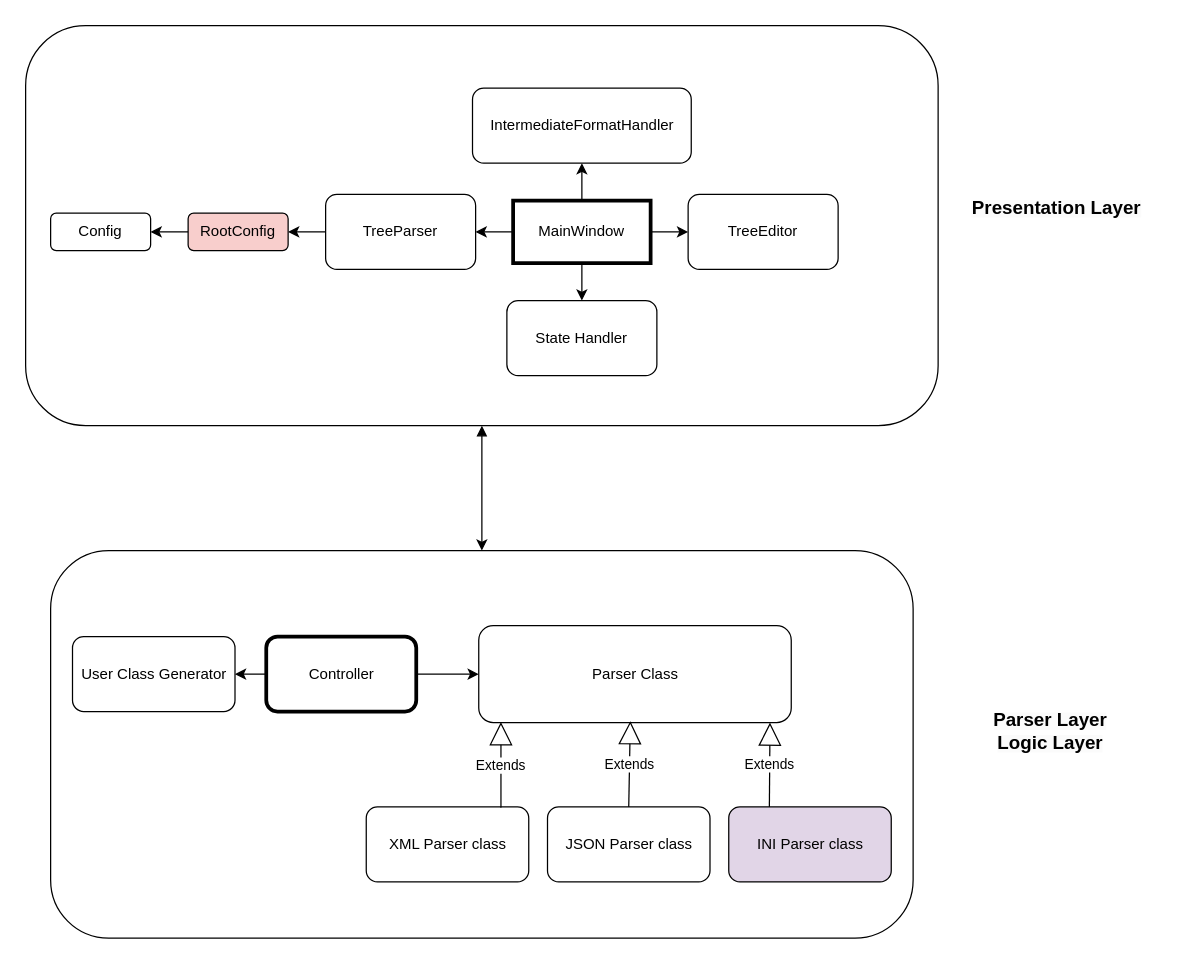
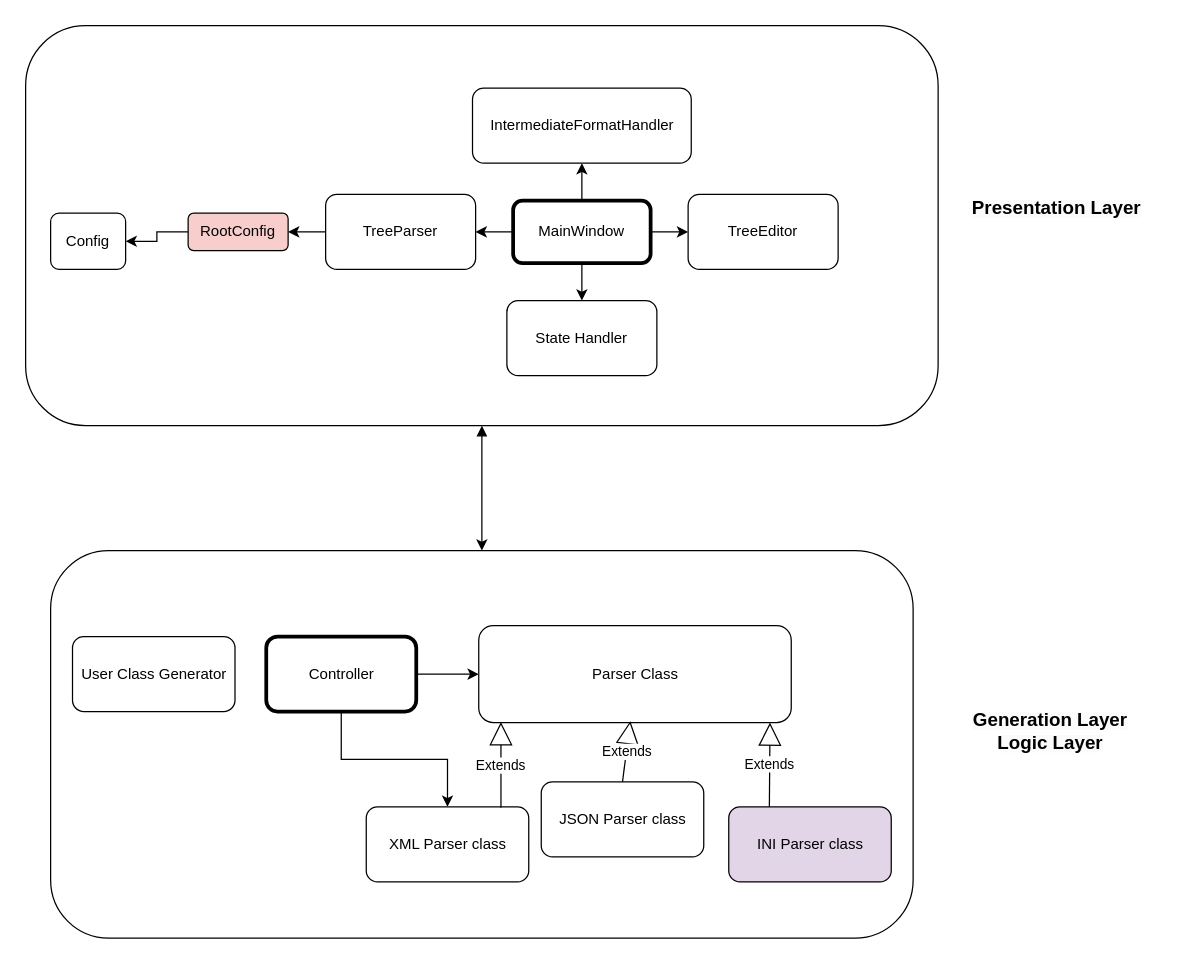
- <mxCell id="19" value="Config" style="whiteSpace=wrap;html=1;rounded=1;" vertex="1" parent="1"><mxGeometry x="40" y="170" width="80" height="30" as="geometry" /></mxCell>
+ <mxCell id="19" value="Config" style="whiteSpace=wrap;html=1;rounded=1;" vertex="1" parent="1"><mxGeometry x="40" y="170" width="60" height="45" as="geometry" /></mxCell>
- <mxCell id="11" value="MainWindow" style="html=1;whiteSpace=wrap;glass=0;shadow=0;strokeWidth=3;rounded=0;" parent="1" vertex="1"><mxGeometry x="410" y="160" width="110" height="50" as="geometry" /></mxCell>
+ <mxCell id="11" value="MainWindow" style="html=1;whiteSpace=wrap;rounded=1;glass=0;shadow=0;strokeWidth=3;" parent="1" vertex="1"><mxGeometry x="410" y="160" width="110" height="50" as="geometry" /></mxCell>
- <mxCell id="21" value="" style="edgeStyle=orthogonalEdgeStyle;rounded=0;orthogonalLoop=1;jettySize=auto;html=1;" edge="1" parent="1" source="22" target="30"><mxGeometry relative="1" as="geometry" /></mxCell>
+ <mxCell id="21" value="" style="edgeStyle=orthogonalEdgeStyle;rounded=0;orthogonalLoop=1;jettySize=auto;html=1;" edge="1" parent="1" source="22" target="24"><mxGeometry relative="1" as="geometry" /></mxCell>
- <mxCell id="5" value="&lt;span style=&quot;color: rgb(0, 0, 0); font-family: Helvetica; font-style: normal; font-variant-ligatures: normal; font-variant-caps: normal; letter-spacing: normal; orphans: 2; text-indent: 0px; text-transform: none; widows: 2; word-spacing: 0px; -webkit-text-stroke-width: 0px; background-color: rgb(251, 251, 251); text-decoration-thickness: initial; text-decoration-style: initial; text-decoration-color: initial; float: none; display: inline !important;&quot;&gt;&lt;font style=&quot;font-size: 15px;&quot;&gt;&lt;b&gt;Parser Layer&lt;br&gt;Logic Layer&lt;br&gt;&lt;/b&gt;&lt;/font&gt;&lt;/span&gt;" style="text;whiteSpace=wrap;html=1;align=center;" parent="1" vertex="1"><mxGeometry x="750" y="560" width="180" height="50" as="geometry" /></mxCell>
+ <mxCell id="5" value="&lt;span style=&quot;color: rgb(0, 0, 0); font-family: Helvetica; font-style: normal; font-variant-ligatures: normal; font-variant-caps: normal; letter-spacing: normal; orphans: 2; text-indent: 0px; text-transform: none; widows: 2; word-spacing: 0px; -webkit-text-stroke-width: 0px; background-color: rgb(251, 251, 251); text-decoration-thickness: initial; text-decoration-style: initial; text-decoration-color: initial; float: none; display: inline !important;&quot;&gt;&lt;font style=&quot;font-size: 15px;&quot;&gt;&lt;b&gt;Generation Layer&lt;br&gt;Logic Layer&lt;br&gt;&lt;/b&gt;&lt;/font&gt;&lt;/span&gt;" style="text;whiteSpace=wrap;html=1;align=center;" parent="1" vertex="1"><mxGeometry x="750" y="560" width="180" height="50" as="geometry" /></mxCell>
- <mxCell id="26" value="JSON Parser class" style="rounded=1;whiteSpace=wrap;html=1;" vertex="1" parent="1"><mxGeometry x="437.5" y="645" width="130" height="60" as="geometry" /></mxCell>
+ <mxCell id="26" value="JSON Parser class" style="rounded=1;whiteSpace=wrap;html=1;" vertex="1" parent="1"><mxGeometry x="432.5" y="625" width="130" height="60" as="geometry" /></mxCell>
